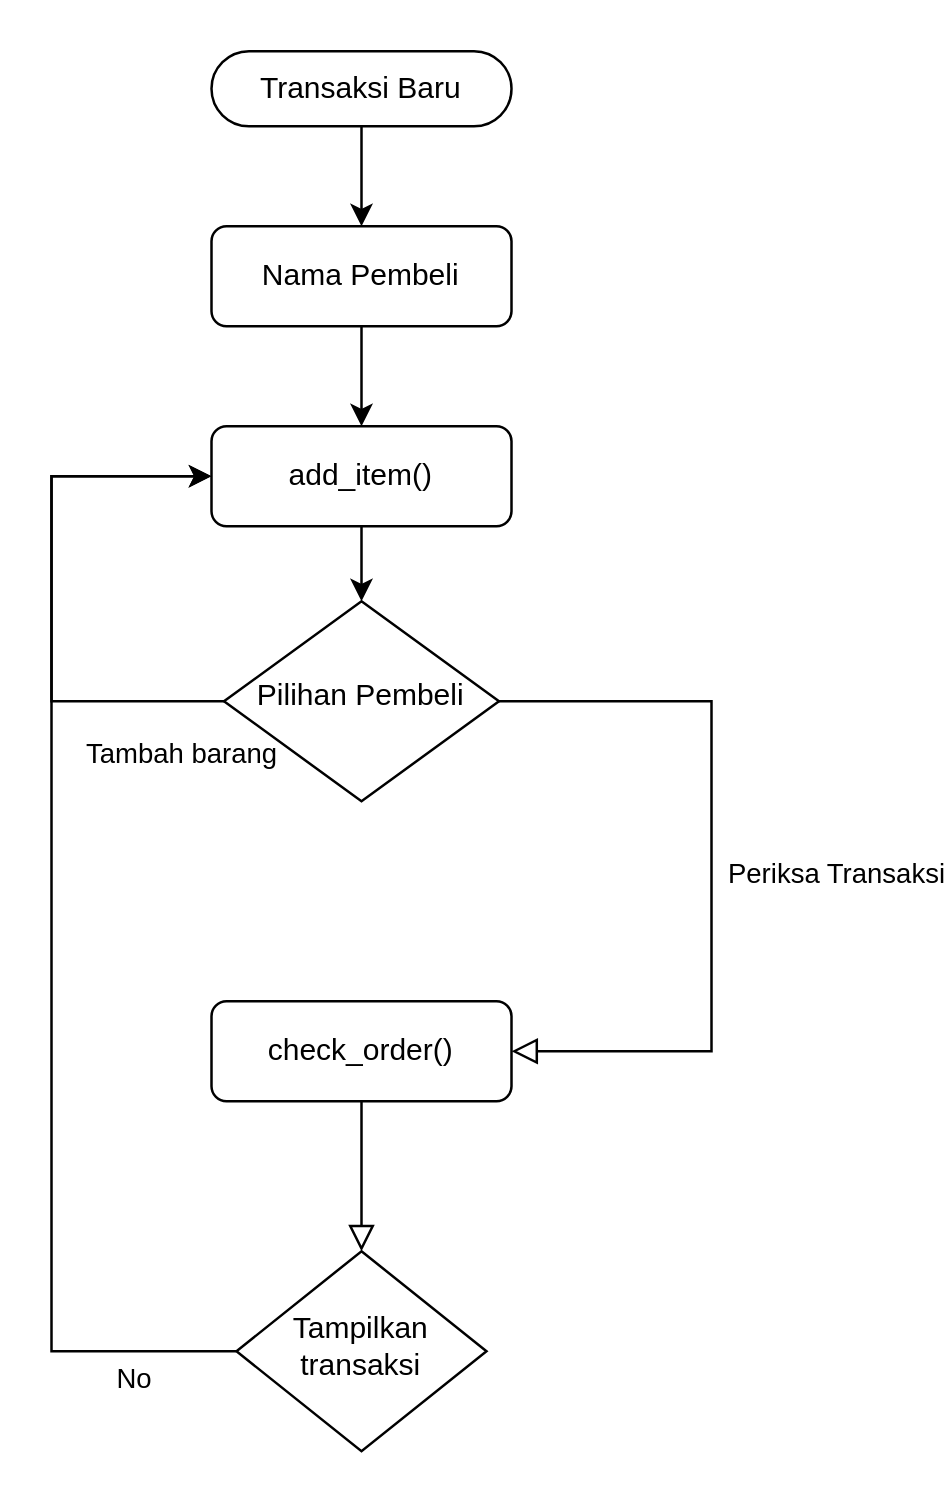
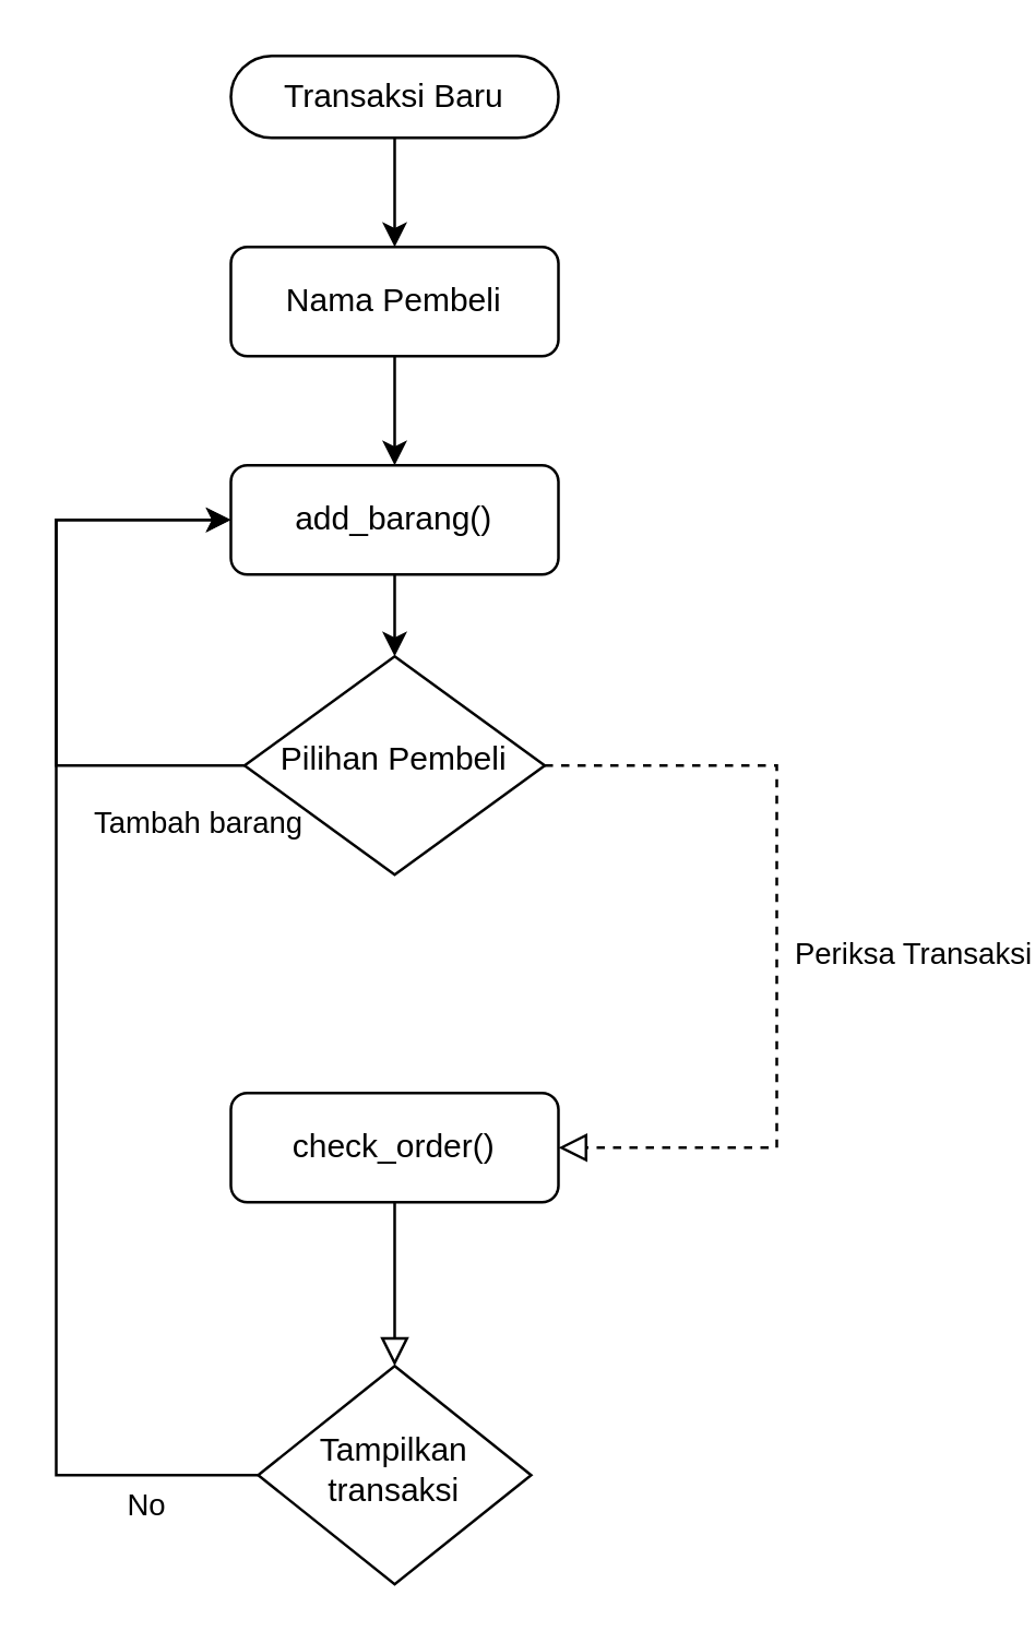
- <mxCell id="14" value="add_item()" style="rounded=1;whiteSpace=wrap;html=1;fontSize=12;glass=0;strokeWidth=1;shadow=0;" vertex="1" parent="1"><mxGeometry x="84" y="170" width="120" height="40" as="geometry" /></mxCell>
+ <mxCell id="14" value="add_barang()" style="rounded=1;whiteSpace=wrap;html=1;fontSize=12;glass=0;strokeWidth=1;shadow=0;" vertex="1" parent="1"><mxGeometry x="84" y="170" width="120" height="40" as="geometry" /></mxCell>
- <mxCell id="5" value="Periksa Transaksi" style="edgeStyle=orthogonalEdgeStyle;rounded=0;html=1;jettySize=auto;orthogonalLoop=1;fontSize=11;endArrow=block;endFill=0;endSize=8;strokeWidth=1;shadow=0;labelBackgroundColor=none;entryX=1;entryY=0.5;entryDx=0;entryDy=0;" parent="1" source="8" target="16" edge="1"><mxGeometry x="0.013" y="50" relative="1" as="geometry"><mxPoint as="offset" /><mxPoint x="424" y="470" as="targetPoint" /><Array as="points"><mxPoint x="284" y="280" /><mxPoint x="284" y="420" /></Array></mxGeometry></mxCell>
+ <mxCell id="5" value="Periksa Transaksi" style="edgeStyle=orthogonalEdgeStyle;rounded=0;html=1;jettySize=auto;orthogonalLoop=1;fontSize=11;endArrow=block;endFill=0;endSize=8;strokeWidth=1;shadow=0;labelBackgroundColor=none;entryX=1;entryY=0.5;entryDx=0;entryDy=0;dashed=1;" parent="1" source="8" target="16" edge="1"><mxGeometry x="0.013" y="50" relative="1" as="geometry"><mxPoint as="offset" /><mxPoint x="424" y="470" as="targetPoint" /><Array as="points"><mxPoint x="284" y="280" /><mxPoint x="284" y="420" /></Array></mxGeometry></mxCell>
